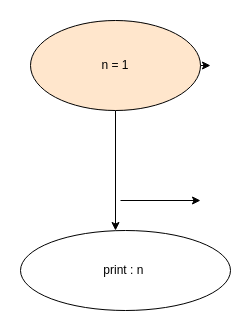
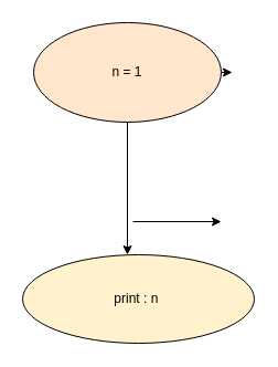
- <mxCell id="5" value="print : n&amp;nbsp;" style="ellipse;whiteSpace=wrap;html=1;" vertex="1" parent="1"><mxGeometry x="20" y="230" width="210" height="80" as="geometry" /></mxCell>
+ <mxCell id="5" value="print : n&amp;nbsp;" style="ellipse;whiteSpace=wrap;html=1;fillColor=#fff2cc;" vertex="1" parent="1"><mxGeometry x="20" y="230" width="210" height="80" as="geometry" /></mxCell>
